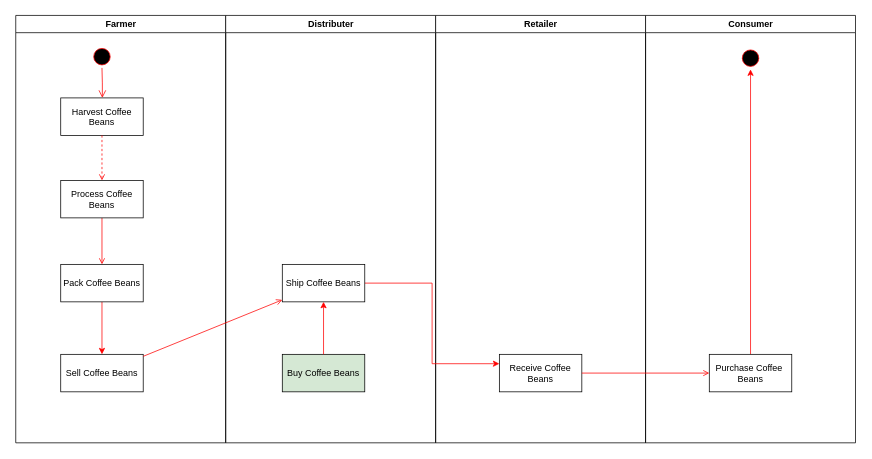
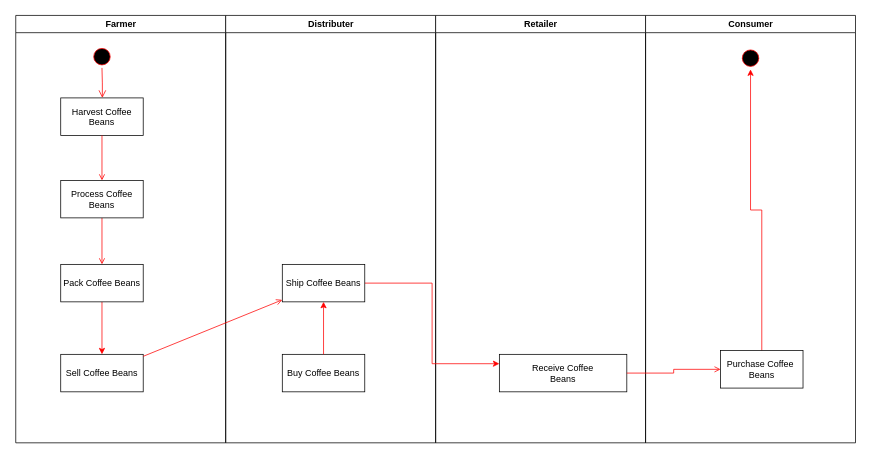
- <mxCell id="8" value="" style="endArrow=open;strokeColor=#FF0000;endFill=1;rounded=0;dashed=1;" parent="2" source="5" target="7" edge="1"><mxGeometry relative="1" as="geometry" /></mxCell>
+ <mxCell id="8" value="" style="endArrow=open;strokeColor=#FF0000;endFill=1;rounded=0" parent="2" source="5" target="7" edge="1"><mxGeometry relative="1" as="geometry" /></mxCell>
- <mxCell id="13" value="Buy Coffee Beans" style="fillColor=#d5e8d4;" parent="12" vertex="1"><mxGeometry x="75.5" y="452" width="110" height="50" as="geometry" /></mxCell>
+ <mxCell id="13" value="Buy Coffee Beans" style="" parent="12" vertex="1"><mxGeometry x="75.5" y="452" width="110" height="50" as="geometry" /></mxCell>
- <mxCell id="15" value="Receive Coffee&#10;Beans" style="" parent="14" vertex="1"><mxGeometry x="85" y="452" width="110" height="50" as="geometry" /></mxCell>
+ <mxCell id="15" value="Receive Coffee&#10;Beans" style="" parent="14" vertex="1"><mxGeometry x="85" y="452" width="170" height="50" as="geometry" /></mxCell>
- <mxCell id="18" value="Purchase Coffee &#10;Beans" style="" parent="16" vertex="1"><mxGeometry x="85" y="452" width="110" height="50" as="geometry" /></mxCell>
+ <mxCell id="18" value="Purchase Coffee &#10;Beans" style="" parent="16" vertex="1"><mxGeometry x="100" y="447" width="110" height="50" as="geometry" /></mxCell>
